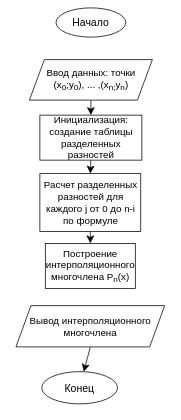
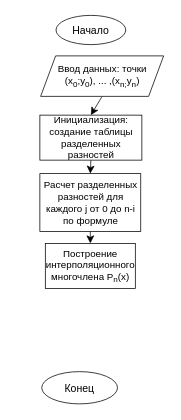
- <mxCell id="2" value="&lt;font style=&quot;font-size: 14px;&quot;&gt;Начало&lt;/font&gt;" style="ellipse;whiteSpace=wrap;html=1;" vertex="1" parent="1"><mxGeometry x="74" y="10" width="93" height="39" as="geometry" /></mxCell>
+ <mxCell id="2" value="&lt;font style=&quot;font-size: 14px;&quot;&gt;Начало&lt;/font&gt;" style="ellipse;whiteSpace=wrap;html=1;" vertex="1" parent="1"><mxGeometry x="74" y="20" width="93" height="39" as="geometry" /></mxCell>
- <mxCell id="4" value="&lt;font style=&quot;font-size: 13px;&quot;&gt;Ввод данных: точки&lt;/font&gt;&lt;div&gt;&lt;font style=&quot;font-size: 13px;&quot;&gt;(x&lt;sub&gt;0&lt;/sub&gt;;y&lt;sub&gt;0&lt;/sub&gt;), ... ,(x&lt;sub&gt;n;&lt;/sub&gt;y&lt;sub&gt;n&lt;/sub&gt;)&lt;/font&gt;&lt;/div&gt;" style="shape=parallelogram;perimeter=parallelogramPerimeter;whiteSpace=wrap;html=1;fixedSize=1;" vertex="1" parent="1"><mxGeometry x="38.5" y="79" width="164" height="54" as="geometry" /></mxCell>
+ <mxCell id="4" value="&lt;font style=&quot;font-size: 13px;&quot;&gt;Ввод данных: точки&lt;/font&gt;&lt;div&gt;&lt;font style=&quot;font-size: 13px;&quot;&gt;(x&lt;sub&gt;0&lt;/sub&gt;;y&lt;sub&gt;0&lt;/sub&gt;), ... ,(x&lt;sub&gt;n;&lt;/sub&gt;y&lt;sub&gt;n&lt;/sub&gt;)&lt;/font&gt;&lt;/div&gt;" style="shape=parallelogram;perimeter=parallelogramPerimeter;whiteSpace=wrap;html=1;fixedSize=1;" vertex="1" parent="1"><mxGeometry x="53.5" y="74" width="164" height="54" as="geometry" /></mxCell>
- <mxCell id="11" value="&lt;font style=&quot;font-size: 13px;&quot;&gt;Вывод интерполяционного многочлена&lt;/font&gt;" style="shape=parallelogram;perimeter=parallelogramPerimeter;whiteSpace=wrap;html=1;fixedSize=1;" vertex="1" parent="1"><mxGeometry x="20.63" y="407" width="198.25" height="55" as="geometry" /></mxCell>
- <mxCell id="10" style="edgeStyle=none;curved=1;rounded=0;orthogonalLoop=1;jettySize=auto;html=1;exitX=0.5;exitY=1;exitDx=0;exitDy=0;fontSize=12;startSize=8;endSize=8;" edge="1" parent="1" source="11" target="12"><mxGeometry relative="1" as="geometry" /></mxCell>
